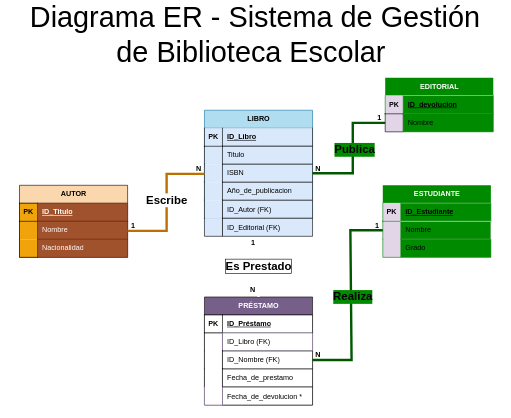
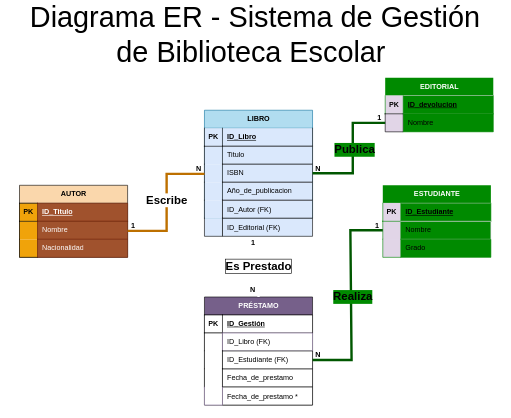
- <mxCell id="44" value="ID_Préstamo" style="shape=partialRectangle;connectable=0;fillColor=light-dark(#FFFFFF,#E5CCFF);top=1;left=1;bottom=1;right=1;align=left;spacingLeft=6;fontStyle=5;overflow=hidden;whiteSpace=wrap;html=1;fontColor=light-dark(#000000,#000000);strokeColor=light-dark(#000000,#330066);" parent="42" vertex="1"><mxGeometry x="30" width="150" height="30" as="geometry"><mxRectangle width="150" height="30" as="alternateBounds" /></mxGeometry></mxCell>
+ <mxCell id="44" value="ID_Gestión" style="shape=partialRectangle;connectable=0;fillColor=light-dark(#FFFFFF,#E5CCFF);top=1;left=1;bottom=1;right=1;align=left;spacingLeft=6;fontStyle=5;overflow=hidden;whiteSpace=wrap;html=1;fontColor=light-dark(#000000,#000000);strokeColor=light-dark(#000000,#330066);" parent="42" vertex="1"><mxGeometry x="30" width="150" height="30" as="geometry"><mxRectangle width="150" height="30" as="alternateBounds" /></mxGeometry></mxCell>
- <mxCell id="50" value="ID_Nombre (FK)" style="shape=partialRectangle;connectable=0;fillColor=light-dark(#FFFFFF,#E5CCFF);top=1;left=1;bottom=1;right=1;align=left;spacingLeft=6;overflow=hidden;whiteSpace=wrap;html=1;fontColor=light-dark(#000000,#000000);strokeColor=light-dark(#000000,#330066);" parent="48" vertex="1"><mxGeometry x="30" width="150" height="30" as="geometry"><mxRectangle width="150" height="30" as="alternateBounds" /></mxGeometry></mxCell>
+ <mxCell id="50" value="ID_Estudiante (FK)" style="shape=partialRectangle;connectable=0;fillColor=light-dark(#FFFFFF,#E5CCFF);top=1;left=1;bottom=1;right=1;align=left;spacingLeft=6;overflow=hidden;whiteSpace=wrap;html=1;fontColor=light-dark(#000000,#000000);strokeColor=light-dark(#000000,#330066);" parent="48" vertex="1"><mxGeometry x="30" width="150" height="30" as="geometry"><mxRectangle width="150" height="30" as="alternateBounds" /></mxGeometry></mxCell>
- <mxCell id="58" value="Fecha_de_devolucion *" style="shape=partialRectangle;connectable=0;fillColor=light-dark(#FFFFFF,#E5CCFF);top=1;left=1;bottom=1;right=1;align=left;spacingLeft=6;overflow=hidden;fontColor=light-dark(#000000,#000000);strokeColor=light-dark(#000000,#330066);" parent="56" vertex="1"><mxGeometry x="30" width="150" height="30" as="geometry"><mxRectangle width="150" height="30" as="alternateBounds" /></mxGeometry></mxCell>
+ <mxCell id="58" value="Fecha_de_prestamo *" style="shape=partialRectangle;connectable=0;fillColor=light-dark(#FFFFFF,#E5CCFF);top=1;left=1;bottom=1;right=1;align=left;spacingLeft=6;overflow=hidden;fontColor=light-dark(#000000,#000000);strokeColor=light-dark(#000000,#330066);" parent="56" vertex="1"><mxGeometry x="30" width="150" height="30" as="geometry"><mxRectangle width="150" height="30" as="alternateBounds" /></mxGeometry></mxCell>
